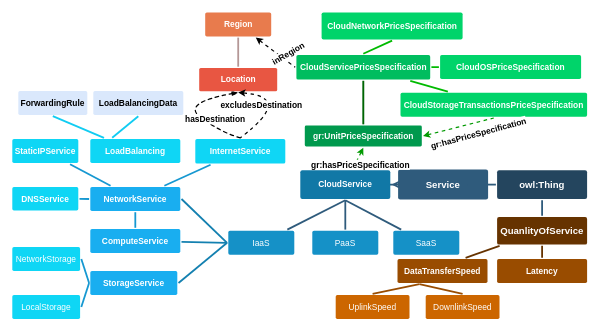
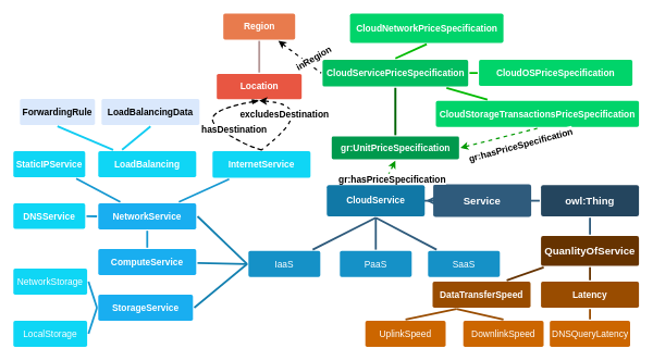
+ <mxCell id="61" value="" style="edgeStyle=none;rounded=0;jumpStyle=none;html=1;shadow=0;labelBackgroundColor=none;startArrow=none;startFill=0;endArrow=none;endFill=0;jettySize=auto;orthogonalLoop=1;strokeColor=#994C00;strokeWidth=3;fontFamily=Helvetica;fontSize=14;fontColor=#FFFFFF;spacing=5;exitX=0.5;exitY=1;exitDx=0;exitDy=0;" parent="1" source="54" target="60" edge="1"><mxGeometry relative="1" as="geometry"><mxPoint x="930.5" y="444" as="sourcePoint" /><mxPoint x="849.5" y="511" as="targetPoint" /></mxGeometry></mxCell>
+ <mxCell id="60" value="&lt;span&gt;DNSQueryLatency&lt;/span&gt;" style="rounded=1;whiteSpace=wrap;html=1;shadow=0;labelBackgroundColor=none;strokeColor=none;strokeWidth=3;fillColor=#CC6600;fontFamily=Helvetica;fontSize=14;fontColor=#FFFFFF;align=center;spacing=5;arcSize=7;perimeterSpacing=2;" parent="1" vertex="1"><mxGeometry x="841.5" y="491" width="123" height="40" as="geometry" /></mxCell>
